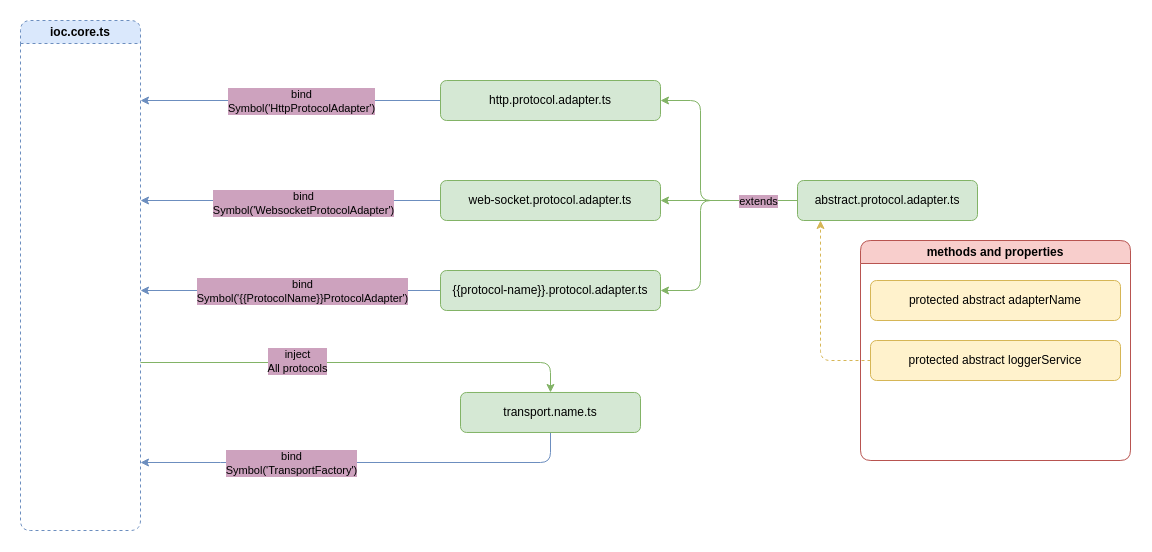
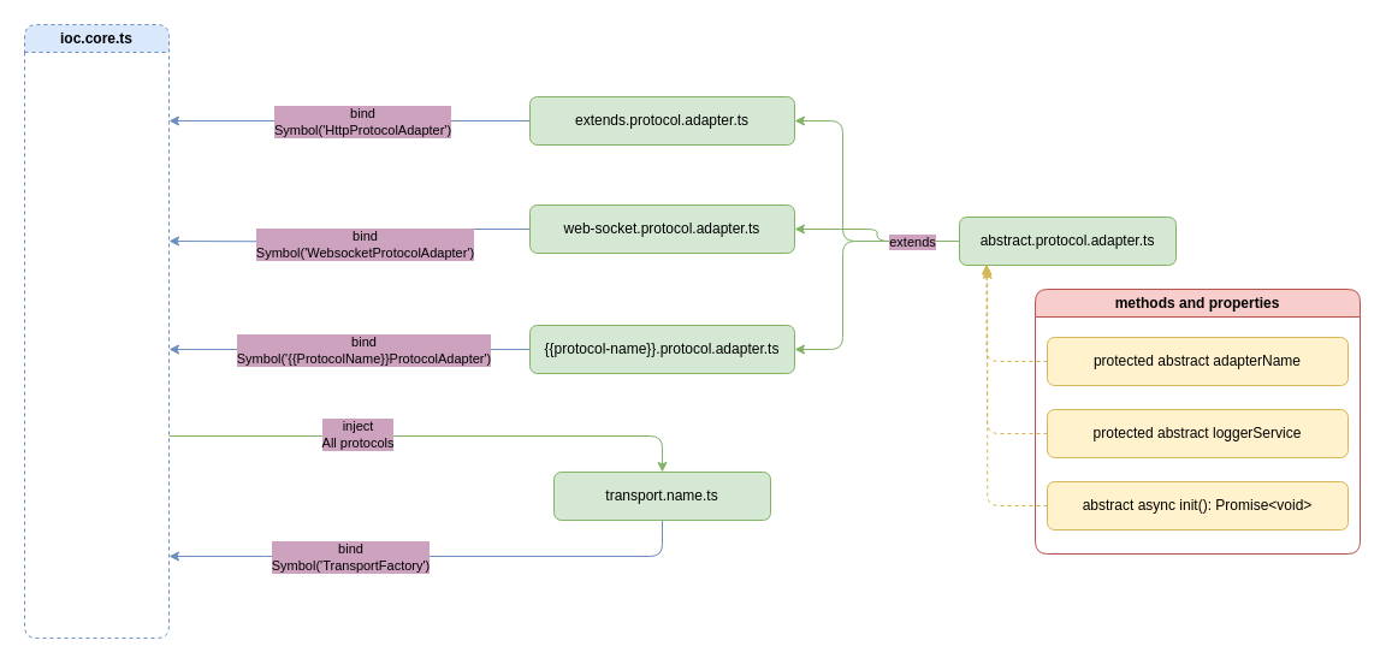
- <mxCell id="5" value="http.protocol.adapter.ts" style="rounded=1;whiteSpace=wrap;html=1;fillColor=#d5e8d4;strokeColor=#82b366;" vertex="1" parent="1"><mxGeometry x="440" y="80" width="220" height="40" as="geometry" /></mxCell>
+ <mxCell id="5" value="extends.protocol.adapter.ts" style="rounded=1;whiteSpace=wrap;html=1;fillColor=#d5e8d4;strokeColor=#82b366;" vertex="1" parent="1"><mxGeometry x="440" y="80" width="220" height="40" as="geometry" /></mxCell>
- <mxCell id="7" value="web-socket.protocol.adapter.ts" style="rounded=1;whiteSpace=wrap;html=1;fillColor=#d5e8d4;strokeColor=#82b366;" vertex="1" parent="1"><mxGeometry x="440" y="180" width="220" height="40" as="geometry" /></mxCell>
+ <mxCell id="7" value="web-socket.protocol.adapter.ts" style="rounded=1;whiteSpace=wrap;html=1;fillColor=#d5e8d4;strokeColor=#82b366;" vertex="1" parent="1"><mxGeometry x="440" y="170" width="220" height="40" as="geometry" /></mxCell>
+ <mxCell id="21" style="edgeStyle=orthogonalEdgeStyle;rounded=1;orthogonalLoop=1;jettySize=auto;html=1;exitX=0;exitY=0.5;exitDx=0;exitDy=0;fillColor=#fff2cc;strokeColor=#d6b656;dashed=1;entryX=0.125;entryY=0.975;entryDx=0;entryDy=0;entryPerimeter=0;" edge="1" parent="1" source="18" target="16"><mxGeometry relative="1" as="geometry"><mxPoint x="820" y="230" as="targetPoint" /><Array as="points"><mxPoint x="820" y="300" /><mxPoint x="820" y="219" /></Array></mxGeometry></mxCell>
+ <mxCell id="23" style="edgeStyle=orthogonalEdgeStyle;rounded=1;orthogonalLoop=1;jettySize=auto;html=1;entryX=0.129;entryY=1.071;entryDx=0;entryDy=0;entryPerimeter=0;exitX=0;exitY=0.5;exitDx=0;exitDy=0;fillColor=#fff2cc;strokeColor=#d6b656;dashed=1;" edge="1" parent="1" source="20" target="16"><mxGeometry relative="1" as="geometry" /></mxCell>
+ <mxCell id="20" value="abstract async init(): Promise&amp;lt;void&amp;gt;" style="rounded=1;whiteSpace=wrap;html=1;fillColor=#fff2cc;strokeColor=#d6b656;" vertex="1" parent="17"><mxGeometry x="10" y="160" width="250" height="40" as="geometry" /></mxCell>
